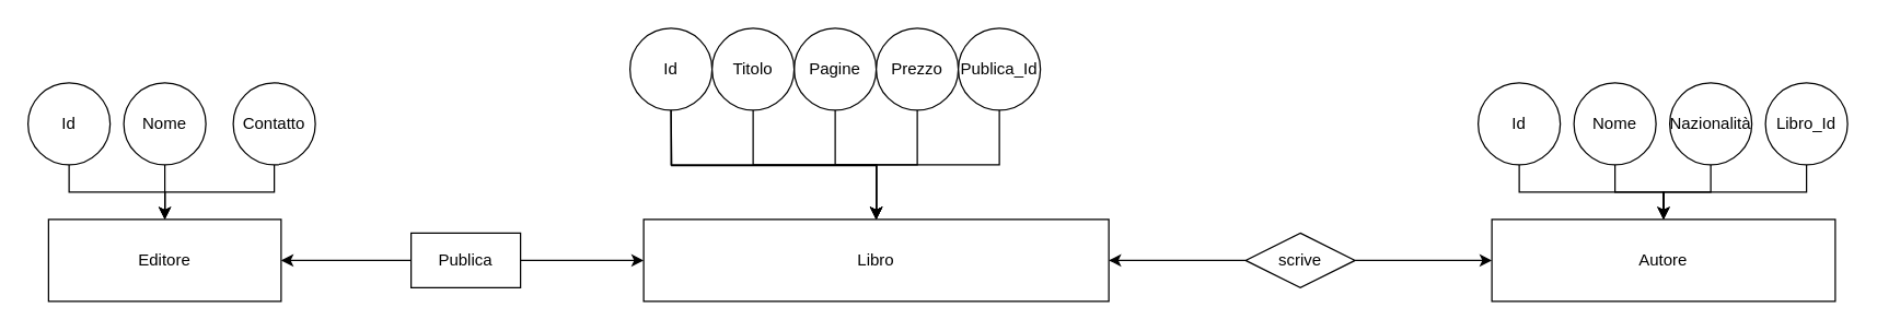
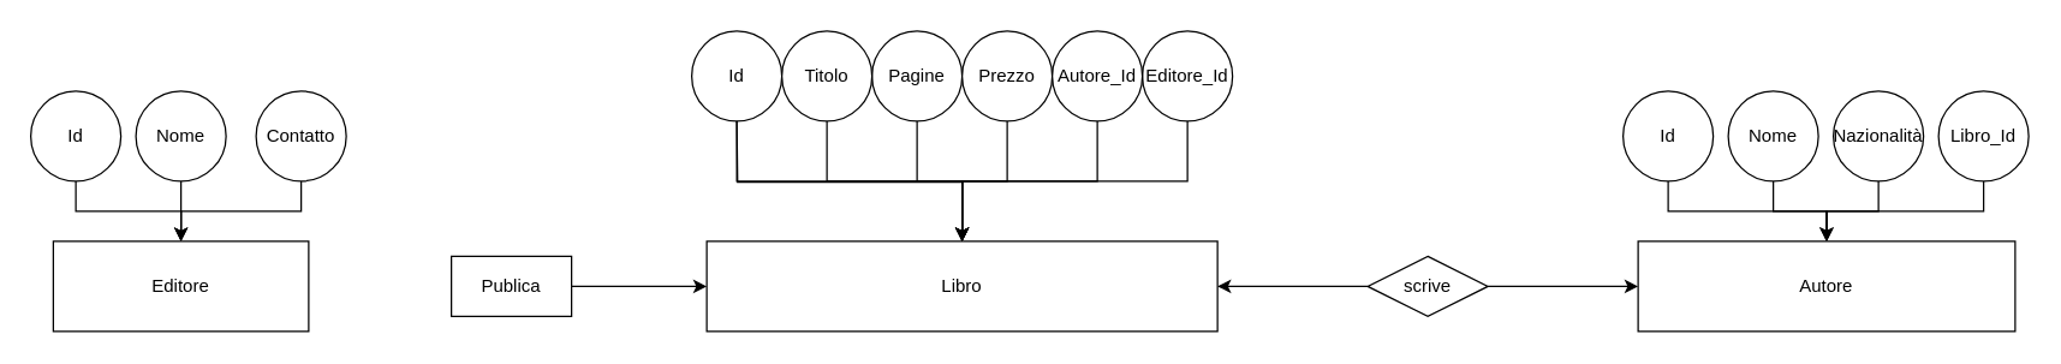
- <mxCell id="37" value="Publica_Id" style="ellipse;whiteSpace=wrap;html=1;aspect=fixed;" parent="1" vertex="1"><mxGeometry x="700" y="20" width="60" height="60" as="geometry" /></mxCell>
+ <mxCell id="37" value="Autore_Id" style="ellipse;whiteSpace=wrap;html=1;aspect=fixed;" parent="1" vertex="1"><mxGeometry x="700" y="20" width="60" height="60" as="geometry" /></mxCell>
+ <mxCell id="15" value="Editore_Id" style="ellipse;whiteSpace=wrap;html=1;aspect=fixed;" parent="1" vertex="1"><mxGeometry x="760" y="20" width="60" height="60" as="geometry" /></mxCell>
+ <mxCell id="14" value="" style="edgeStyle=orthogonalEdgeStyle;rounded=0;orthogonalLoop=1;jettySize=auto;html=1;" parent="1" source="15" target="9" edge="1"><mxGeometry relative="1" as="geometry" /></mxCell>
- <mxCell id="34" style="edgeStyle=orthogonalEdgeStyle;rounded=0;orthogonalLoop=1;jettySize=auto;html=1;entryX=1;entryY=0.5;entryDx=0;entryDy=0;" parent="1" source="35" target="2" edge="1"><mxGeometry relative="1" as="geometry" /></mxCell>
